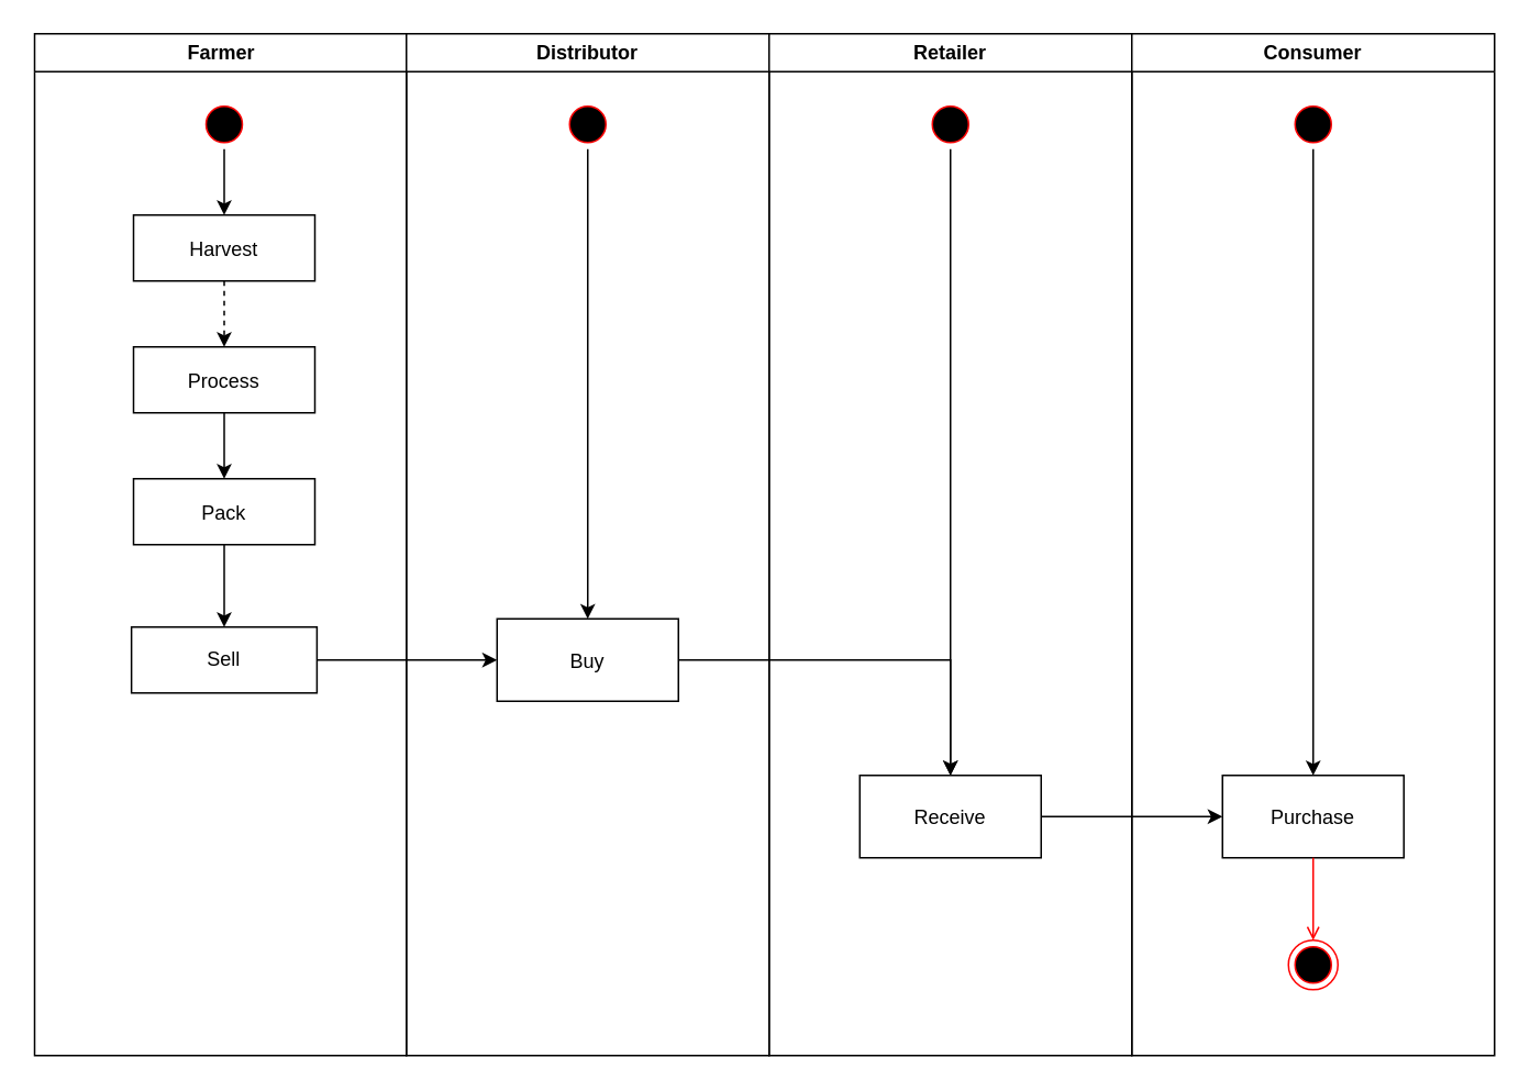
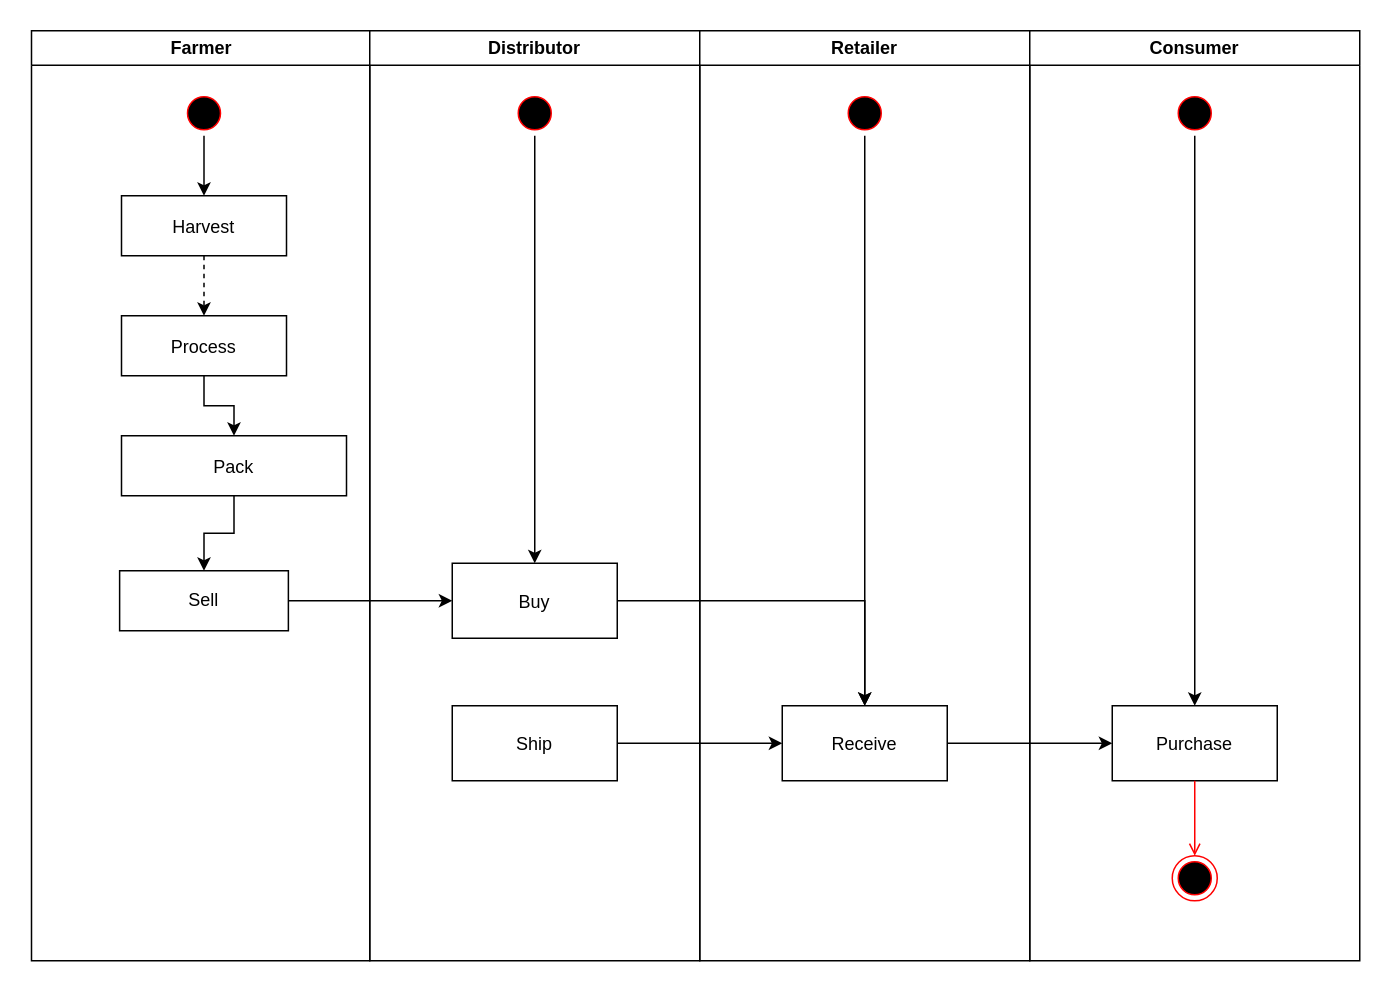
- <mxCell id="10" value="Pack" style="" parent="2" vertex="1"><mxGeometry x="60" y="270" width="110" height="40" as="geometry" /></mxCell>
+ <mxCell id="10" value="Pack" style="" parent="2" vertex="1"><mxGeometry x="60" y="270" width="150" height="40" as="geometry" /></mxCell>
+ <mxCell id="17" value="Ship" style="" parent="12" vertex="1"><mxGeometry x="55" y="450" width="110" height="50" as="geometry" /></mxCell>
+ <mxCell id="29" style="edgeStyle=orthogonalEdgeStyle;rounded=0;orthogonalLoop=1;jettySize=auto;html=1;entryX=0;entryY=0.5;entryDx=0;entryDy=0;strokeColor=#000000;" parent="1" source="17" target="19" edge="1"><mxGeometry relative="1" as="geometry" /></mxCell>
